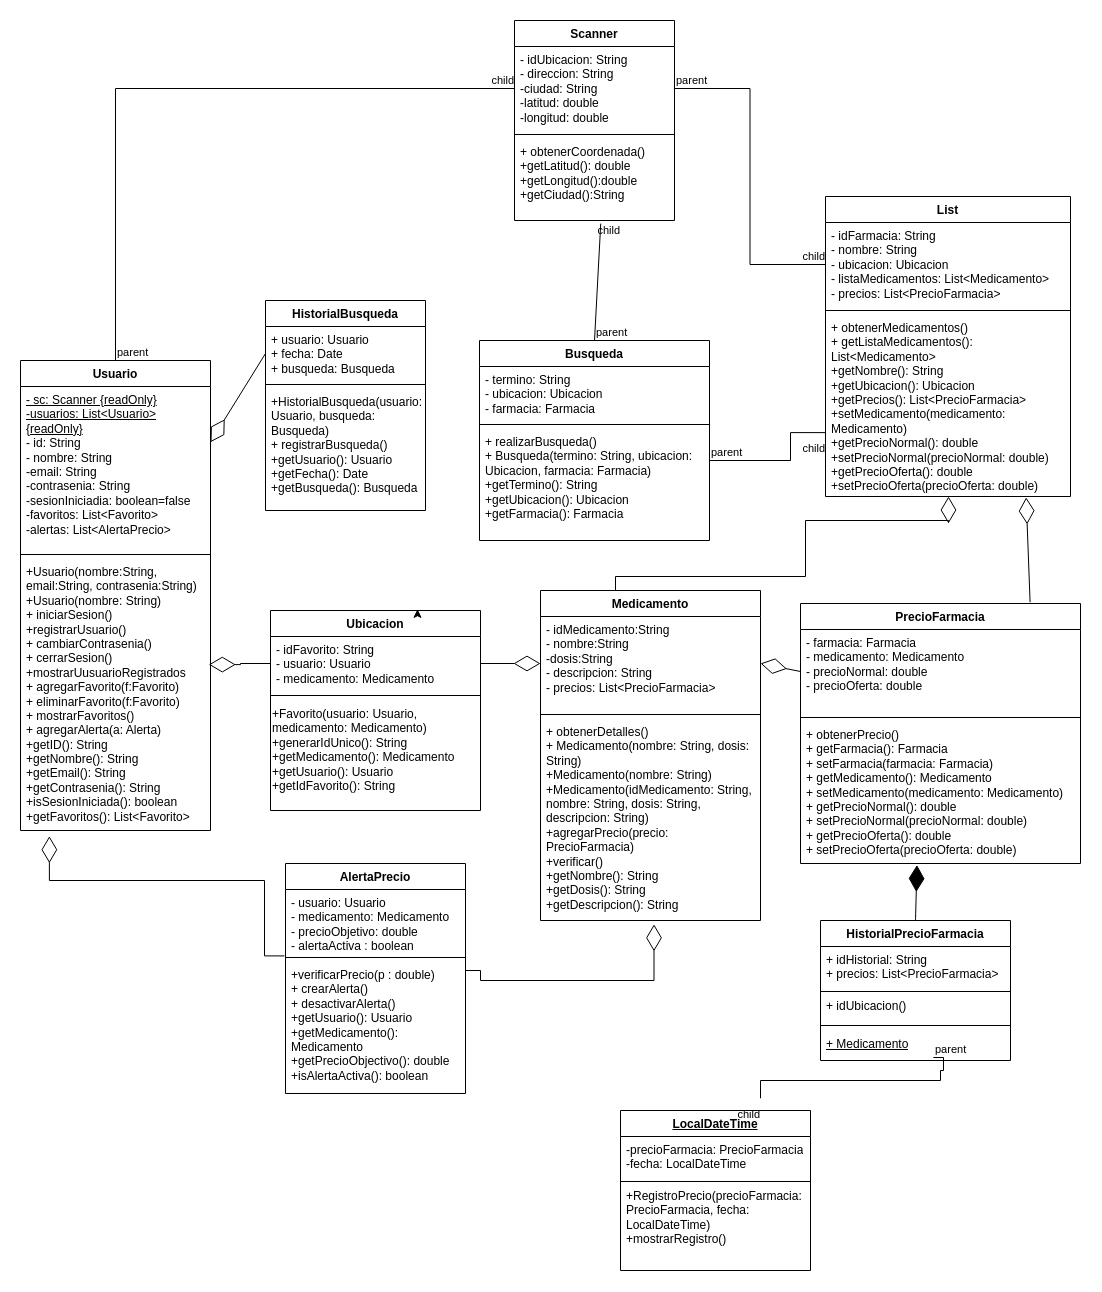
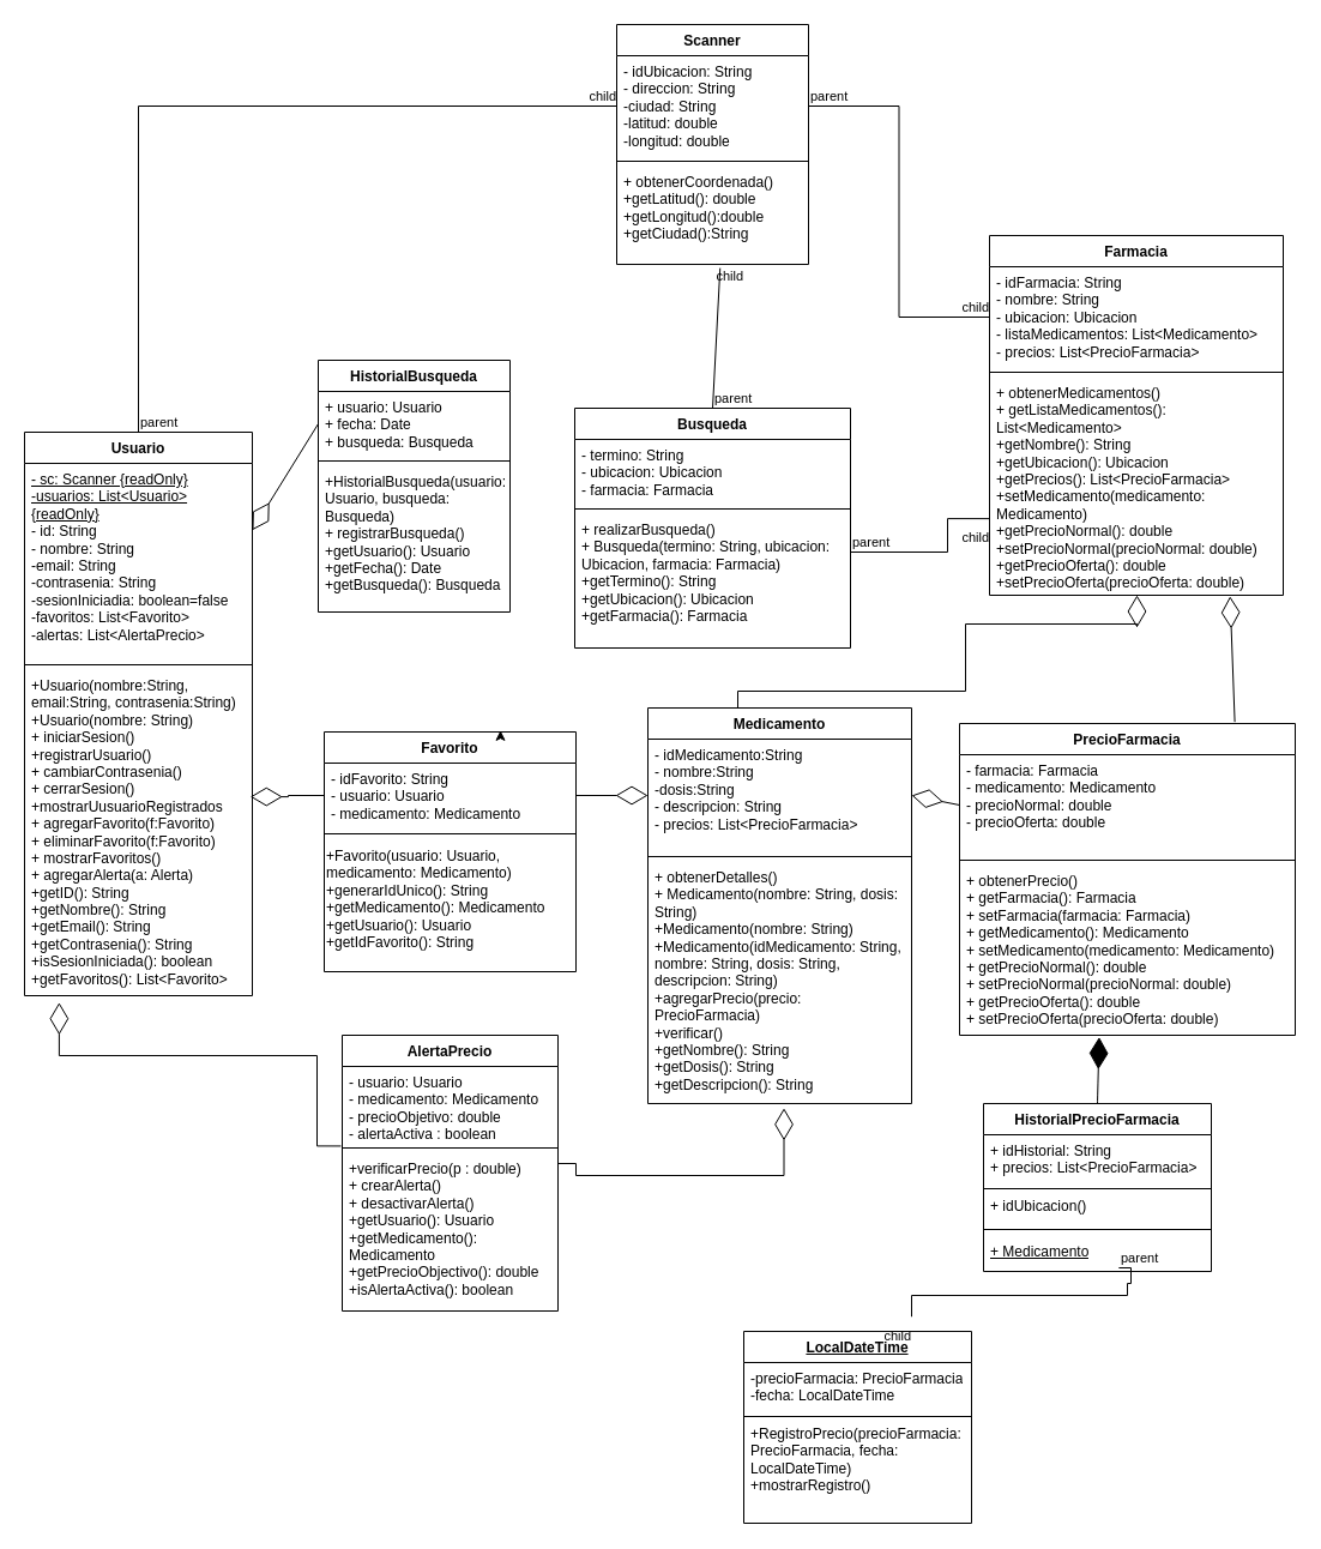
- <mxCell id="32" value="List" style="swimlane;fontStyle=1;align=center;verticalAlign=top;childLayout=stackLayout;horizontal=1;startSize=26;horizontalStack=0;resizeParent=1;resizeParentMax=0;resizeLast=0;collapsible=1;marginBottom=0;whiteSpace=wrap;html=1;labelBackgroundColor=none;" parent="1" vertex="1"><mxGeometry x="825" y="196" width="245" height="300" as="geometry" /></mxCell>
+ <mxCell id="32" value="Farmacia" style="swimlane;fontStyle=1;align=center;verticalAlign=top;childLayout=stackLayout;horizontal=1;startSize=26;horizontalStack=0;resizeParent=1;resizeParentMax=0;resizeLast=0;collapsible=1;marginBottom=0;whiteSpace=wrap;html=1;labelBackgroundColor=none;" parent="1" vertex="1"><mxGeometry x="825" y="196" width="245" height="300" as="geometry" /></mxCell>
- <mxCell id="10" value="Ubicacion" style="swimlane;fontStyle=1;align=center;verticalAlign=top;childLayout=stackLayout;horizontal=1;startSize=26;horizontalStack=0;resizeParent=1;resizeParentMax=0;resizeLast=0;collapsible=1;marginBottom=0;whiteSpace=wrap;html=1;labelBackgroundColor=none;" parent="1" vertex="1"><mxGeometry x="270" y="610" width="210" height="200" as="geometry" /></mxCell>
+ <mxCell id="10" value="Favorito" style="swimlane;fontStyle=1;align=center;verticalAlign=top;childLayout=stackLayout;horizontal=1;startSize=26;horizontalStack=0;resizeParent=1;resizeParentMax=0;resizeLast=0;collapsible=1;marginBottom=0;whiteSpace=wrap;html=1;labelBackgroundColor=none;" parent="1" vertex="1"><mxGeometry x="270" y="610" width="210" height="200" as="geometry" /></mxCell>
